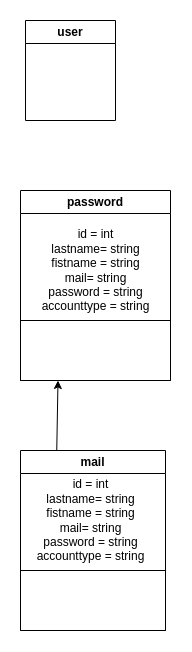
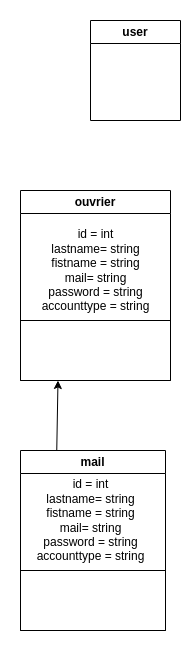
- <mxCell id="2" value="user" style="swimlane;whiteSpace=wrap;html=1;" vertex="1" parent="1"><mxGeometry x="25" y="20" width="90" height="100" as="geometry" /></mxCell>
+ <mxCell id="2" value="user" style="swimlane;whiteSpace=wrap;html=1;" vertex="1" parent="1"><mxGeometry x="90" y="20" width="90" height="100" as="geometry" /></mxCell>
- <mxCell id="3" value="password" style="swimlane;whiteSpace=wrap;html=1;" vertex="1" parent="1"><mxGeometry x="20" y="190" width="150" height="190" as="geometry" /></mxCell>
+ <mxCell id="3" value="ouvrier" style="swimlane;whiteSpace=wrap;html=1;" vertex="1" parent="1"><mxGeometry x="20" y="190" width="150" height="190" as="geometry" /></mxCell>
